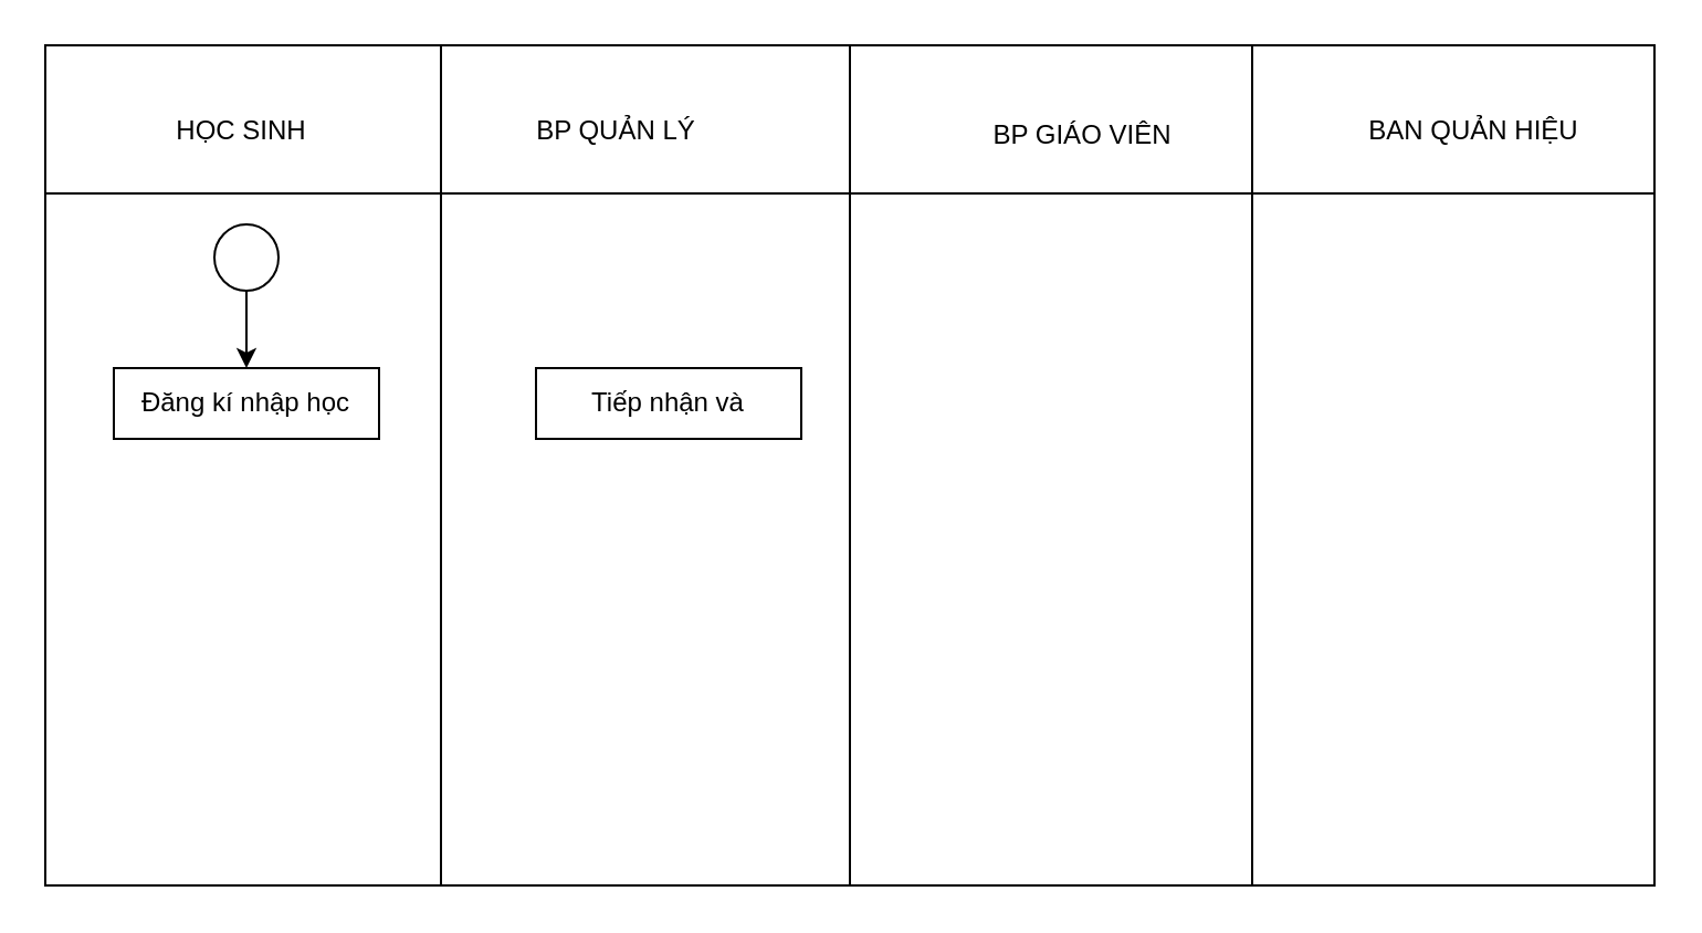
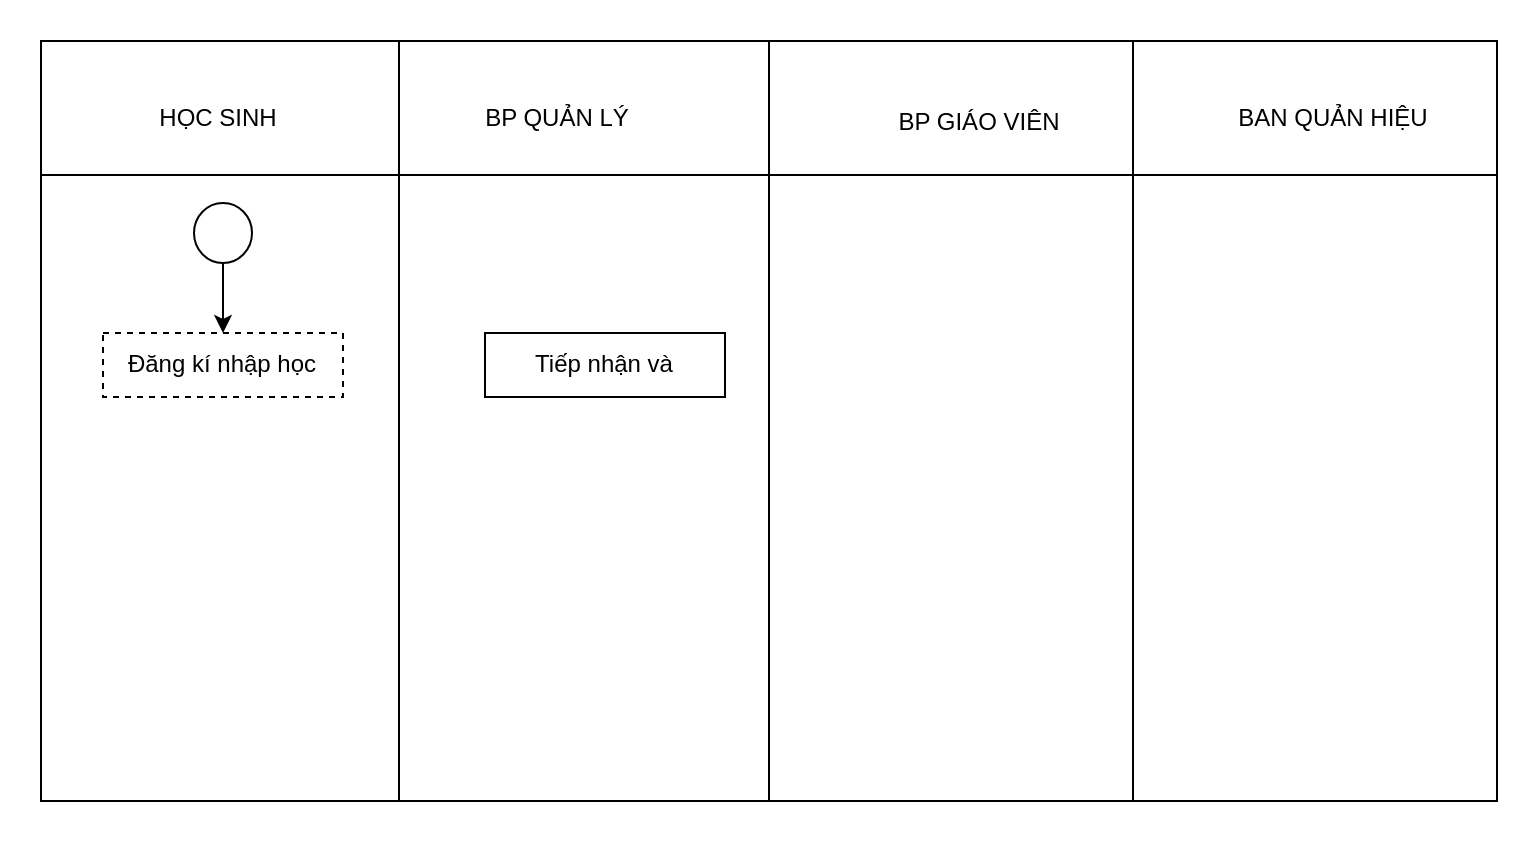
- <mxCell id="11" value="Đăng kí nhập học" style="rounded=0;whiteSpace=wrap;html=1;" vertex="1" parent="1"><mxGeometry x="51" y="166" width="120" height="32" as="geometry" /></mxCell>
+ <mxCell id="11" value="Đăng kí nhập học" style="rounded=0;whiteSpace=wrap;html=1;dashed=1;" vertex="1" parent="1"><mxGeometry x="51" y="166" width="120" height="32" as="geometry" /></mxCell>
